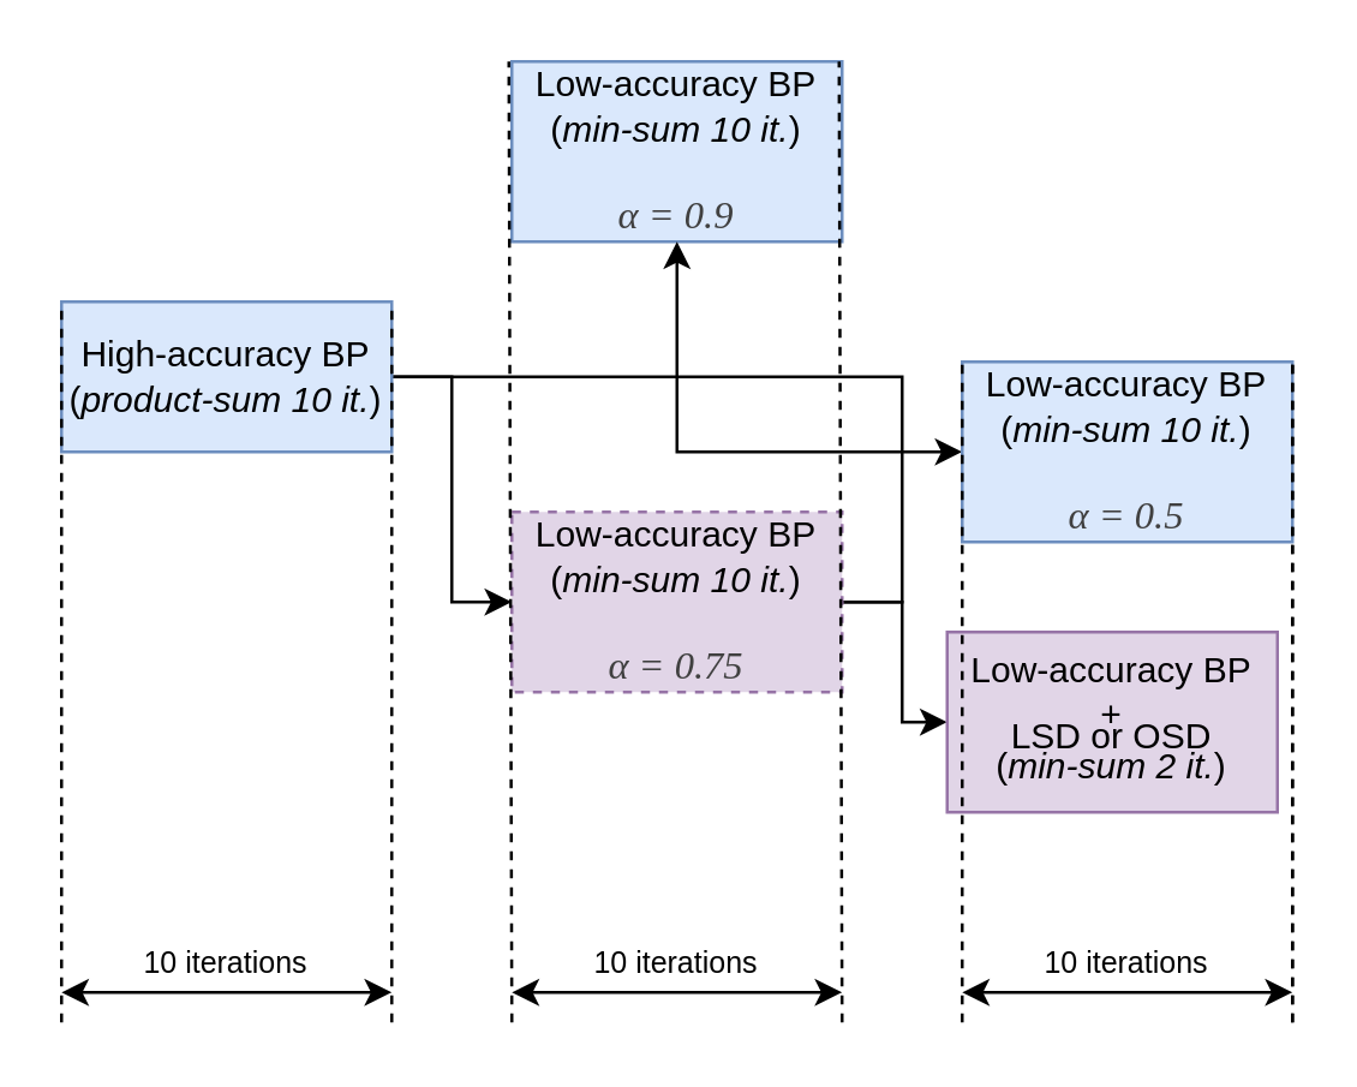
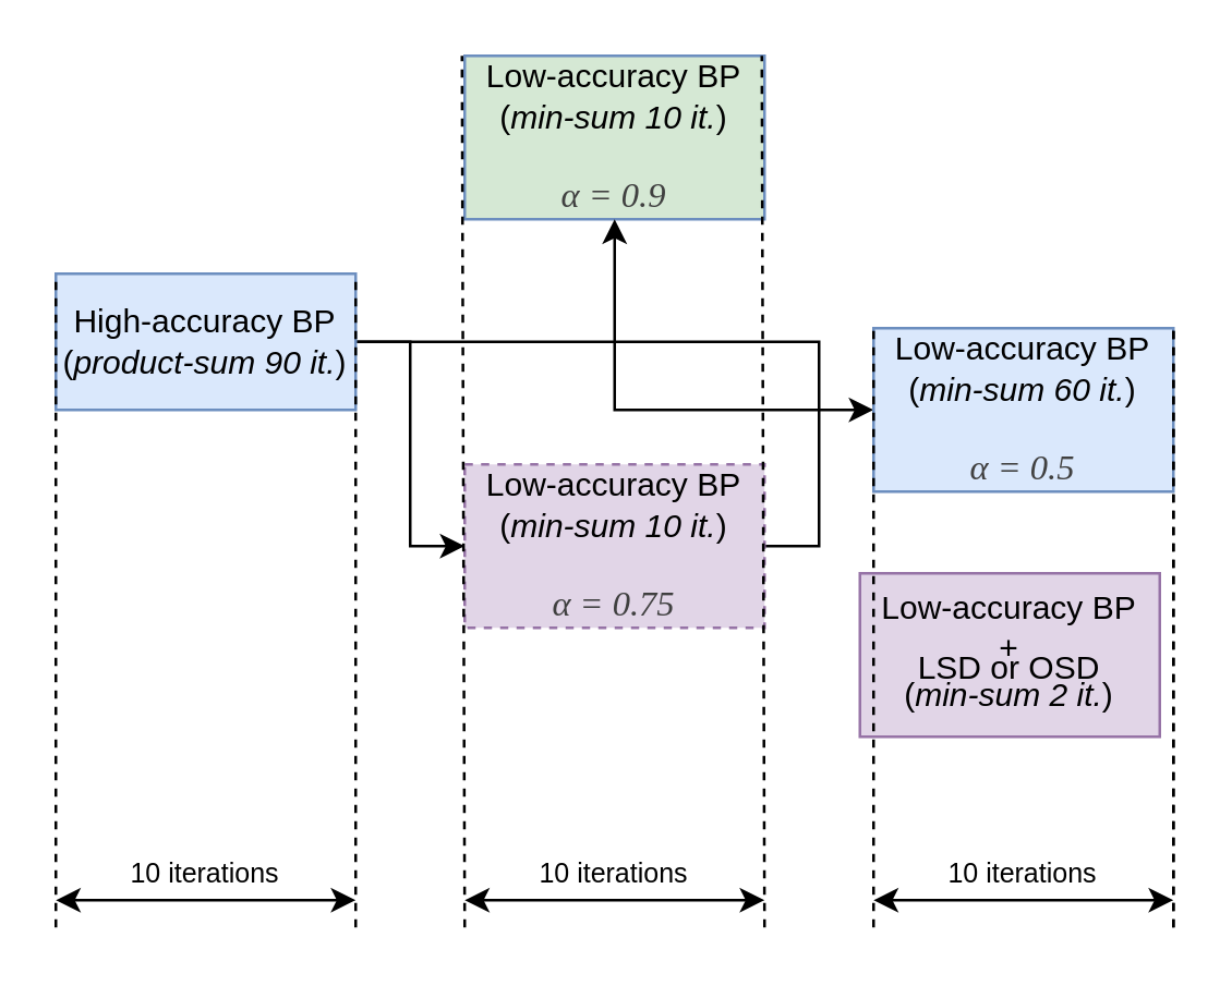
- <mxCell id="5" value="Low-accuracy BP&lt;div&gt;(&lt;i&gt;min-sum 10 it.&lt;/i&gt;&lt;span style=&quot;background-color: transparent; color: light-dark(rgb(0, 0, 0), rgb(255, 255, 255));&quot;&gt;)&lt;/span&gt;&lt;/div&gt;&lt;div&gt;&lt;span style=&quot;background-color: transparent; color: light-dark(rgb(0, 0, 0), rgb(255, 255, 255));&quot;&gt;&lt;br&gt;&lt;/span&gt;&lt;/div&gt;&lt;div&gt;&lt;span style=&quot;color: rgb(64, 64, 64); font-family: KaTeX_Math; font-style: italic; text-wrap-mode: nowrap;&quot;&gt;&lt;font style=&quot;font-size: 13px;&quot;&gt;α = 0.9&lt;/font&gt;&lt;/span&gt;&lt;/div&gt;" style="rounded=0;whiteSpace=wrap;html=1;fillColor=#dae8fc;strokeColor=#6c8ebf;" parent="1" vertex="1"><mxGeometry x="170" y="20" width="110" height="60" as="geometry" /></mxCell>
+ <mxCell id="5" value="Low-accuracy BP&lt;div&gt;(&lt;i&gt;min-sum 10 it.&lt;/i&gt;&lt;span style=&quot;background-color: transparent; color: light-dark(rgb(0, 0, 0), rgb(255, 255, 255));&quot;&gt;)&lt;/span&gt;&lt;/div&gt;&lt;div&gt;&lt;span style=&quot;background-color: transparent; color: light-dark(rgb(0, 0, 0), rgb(255, 255, 255));&quot;&gt;&lt;br&gt;&lt;/span&gt;&lt;/div&gt;&lt;div&gt;&lt;span style=&quot;color: rgb(64, 64, 64); font-family: KaTeX_Math; font-style: italic; text-wrap-mode: nowrap;&quot;&gt;&lt;font style=&quot;font-size: 13px;&quot;&gt;α = 0.9&lt;/font&gt;&lt;/span&gt;&lt;/div&gt;" style="rounded=0;whiteSpace=wrap;html=1;fillColor=#d5e8d4;strokeColor=#6c8ebf;" parent="1" vertex="1"><mxGeometry x="170" y="20" width="110" height="60" as="geometry" /></mxCell>
- <mxCell id="4" value="High-accuracy BP&lt;div&gt;(&lt;i&gt;product-sum 10 it.&lt;/i&gt;)&lt;/div&gt;" style="rounded=0;whiteSpace=wrap;html=1;fillColor=#dae8fc;strokeColor=#6c8ebf;" parent="1" vertex="1"><mxGeometry x="20" y="100" width="110" height="50" as="geometry" /></mxCell>
+ <mxCell id="4" value="High-accuracy BP&lt;div&gt;(&lt;i&gt;product-sum 90 it.&lt;/i&gt;)&lt;/div&gt;" style="rounded=0;whiteSpace=wrap;html=1;fillColor=#dae8fc;strokeColor=#6c8ebf;" parent="1" vertex="1"><mxGeometry x="20" y="100" width="110" height="50" as="geometry" /></mxCell>
- <mxCell id="6" value="Low-accuracy BP&lt;div&gt;(&lt;i&gt;min-sum 10 it.&lt;/i&gt;&lt;span style=&quot;background-color: transparent; color: light-dark(rgb(0, 0, 0), rgb(255, 255, 255));&quot;&gt;)&lt;/span&gt;&lt;/div&gt;&lt;div&gt;&lt;span style=&quot;background-color: transparent; color: light-dark(rgb(0, 0, 0), rgb(255, 255, 255));&quot;&gt;&lt;br&gt;&lt;/span&gt;&lt;/div&gt;&lt;div&gt;&lt;span style=&quot;color: rgb(64, 64, 64); font-family: KaTeX_Math; font-style: italic; text-wrap-mode: nowrap;&quot;&gt;&lt;font style=&quot;font-size: 13px;&quot;&gt;α = 0.5&lt;/font&gt;&lt;/span&gt;&lt;/div&gt;" style="rounded=0;whiteSpace=wrap;html=1;fillColor=#dae8fc;strokeColor=#6c8ebf;" parent="1" vertex="1"><mxGeometry x="320" y="120" width="110" height="60" as="geometry" /></mxCell>
+ <mxCell id="6" value="Low-accuracy BP&lt;div&gt;(&lt;i&gt;min-sum 60 it.&lt;/i&gt;&lt;span style=&quot;background-color: transparent; color: light-dark(rgb(0, 0, 0), rgb(255, 255, 255));&quot;&gt;)&lt;/span&gt;&lt;/div&gt;&lt;div&gt;&lt;span style=&quot;background-color: transparent; color: light-dark(rgb(0, 0, 0), rgb(255, 255, 255));&quot;&gt;&lt;br&gt;&lt;/span&gt;&lt;/div&gt;&lt;div&gt;&lt;span style=&quot;color: rgb(64, 64, 64); font-family: KaTeX_Math; font-style: italic; text-wrap-mode: nowrap;&quot;&gt;&lt;font style=&quot;font-size: 13px;&quot;&gt;α = 0.5&lt;/font&gt;&lt;/span&gt;&lt;/div&gt;" style="rounded=0;whiteSpace=wrap;html=1;fillColor=#dae8fc;strokeColor=#6c8ebf;" parent="1" vertex="1"><mxGeometry x="320" y="120" width="110" height="60" as="geometry" /></mxCell>
- <mxCell id="8" style="edgeStyle=orthogonalEdgeStyle;rounded=0;orthogonalLoop=1;jettySize=auto;html=1;entryX=0;entryY=0.5;entryDx=0;entryDy=0;" parent="1" source="9" target="10" edge="1"><mxGeometry relative="1" as="geometry" /></mxCell>
